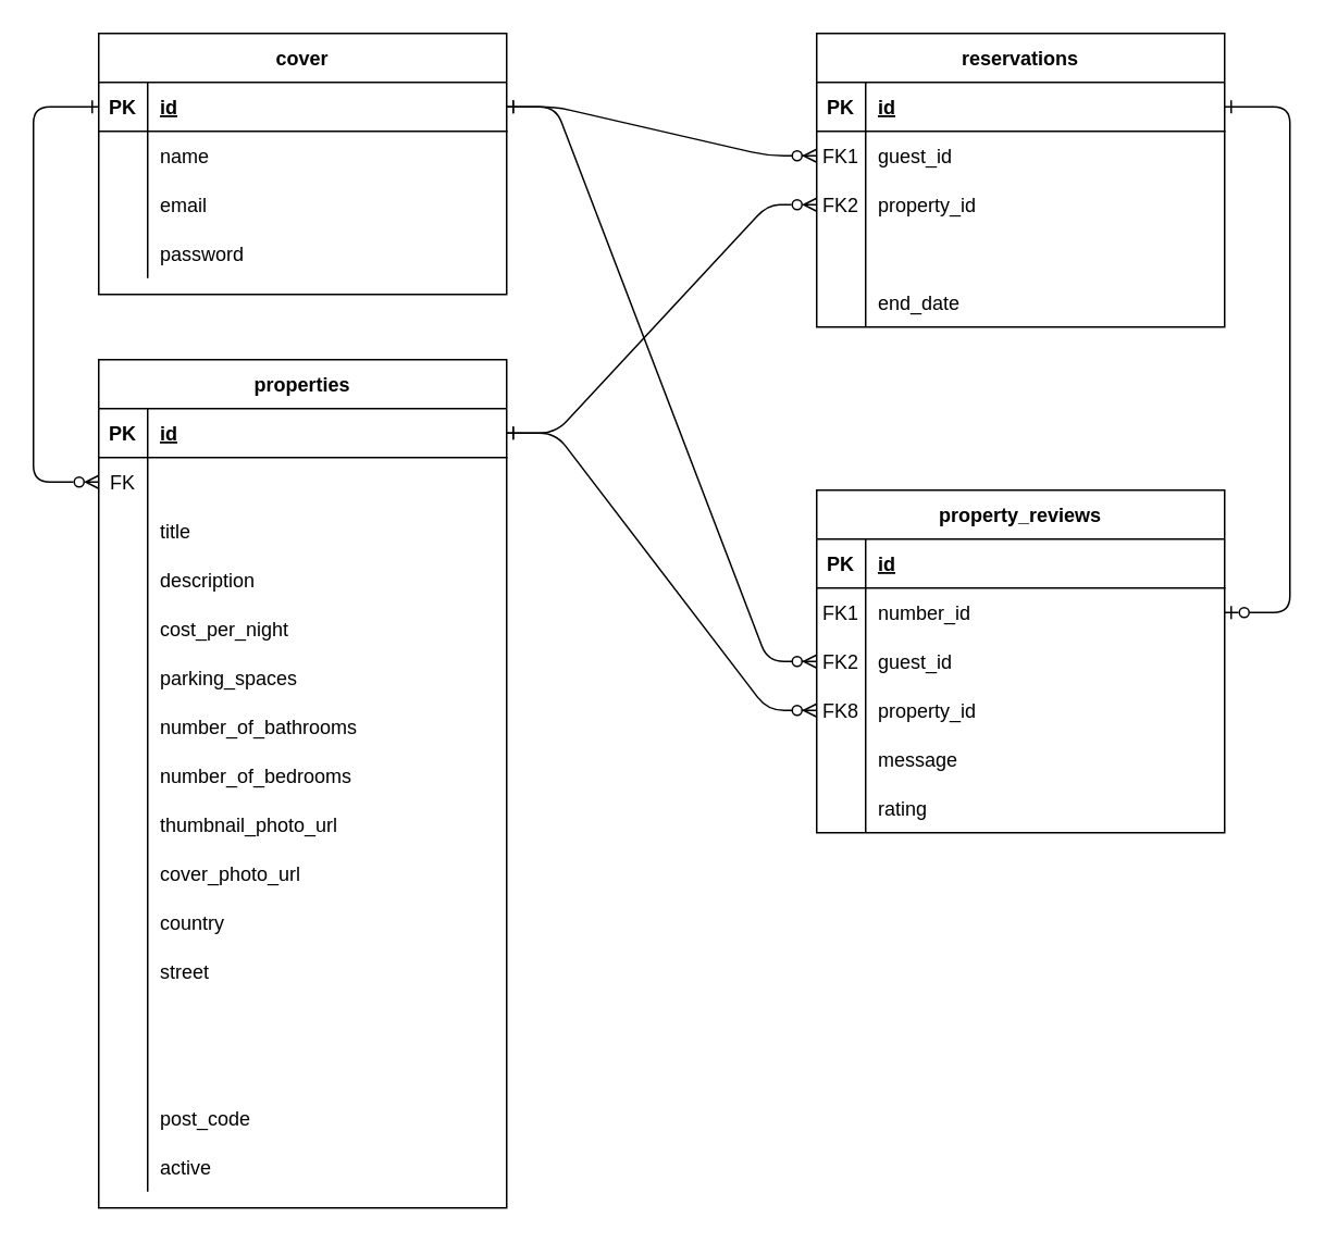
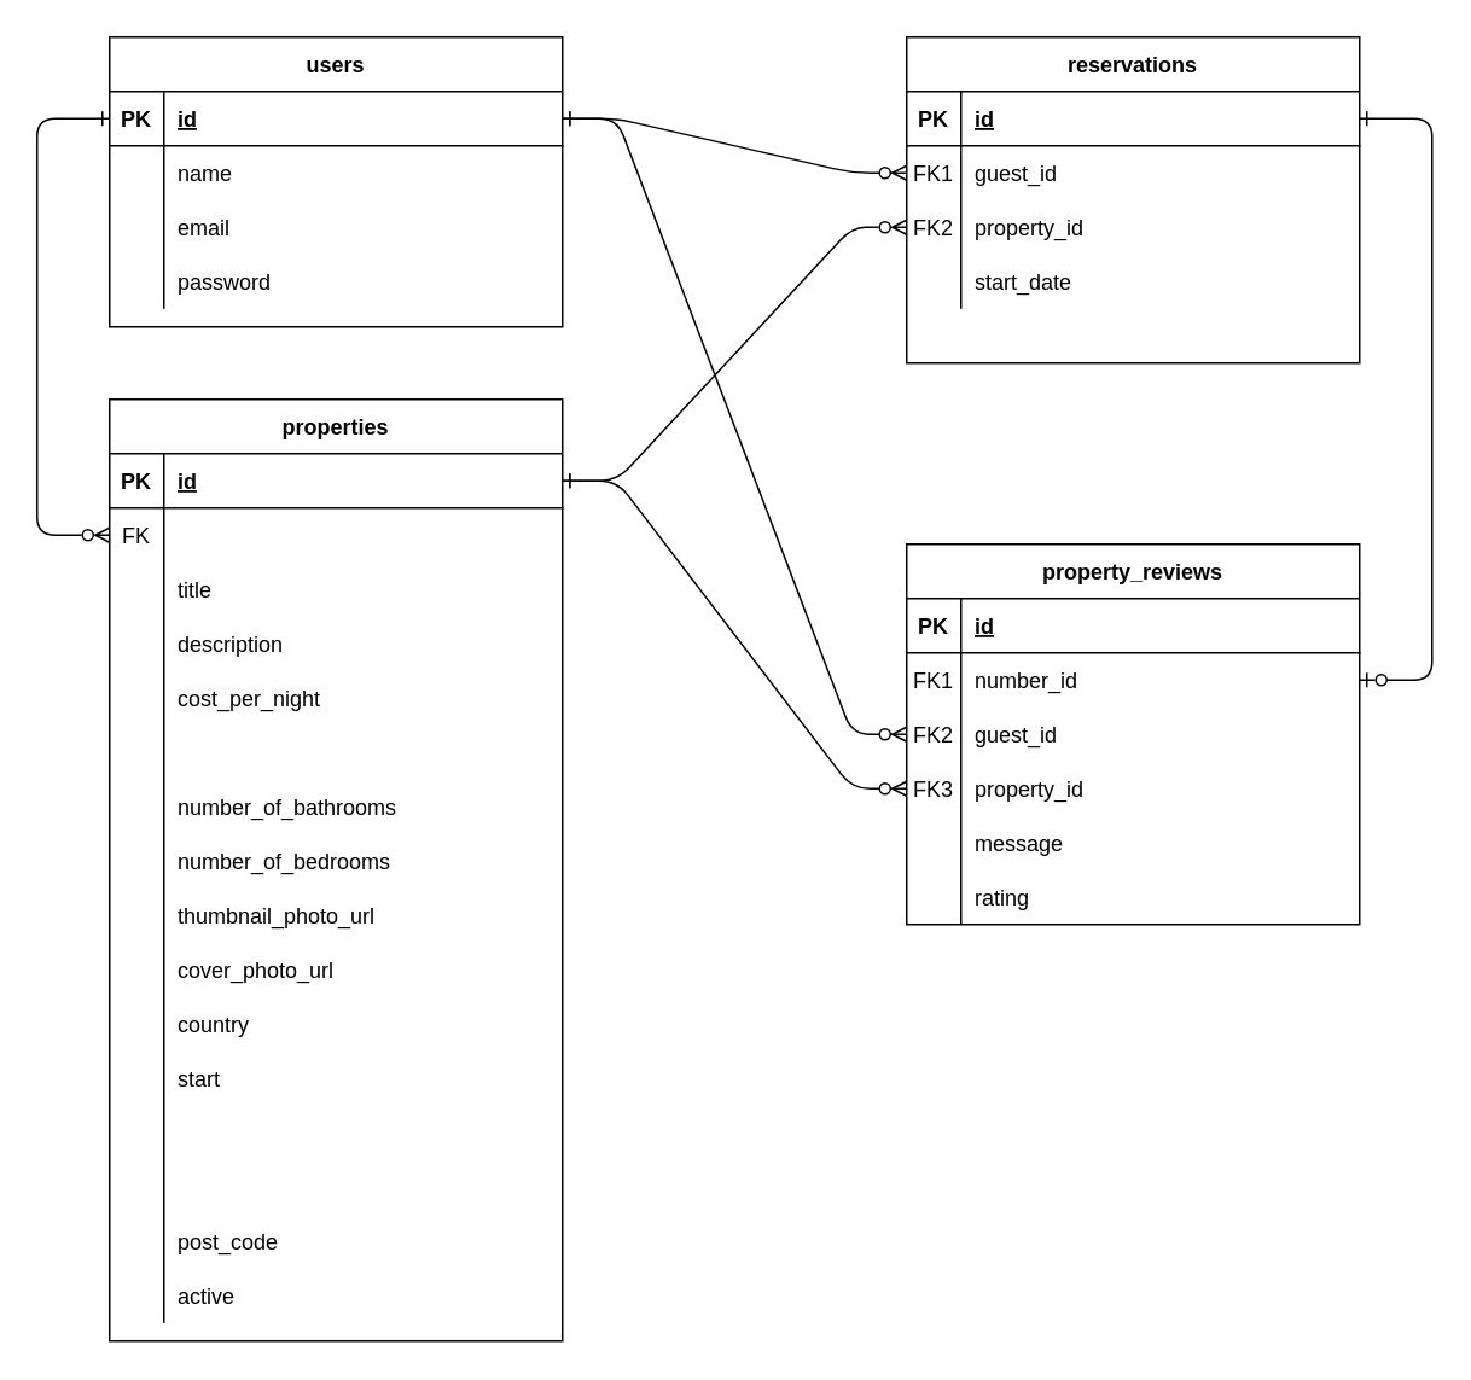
- <mxCell id="22" value="cover" style="shape=table;startSize=30;container=1;collapsible=1;childLayout=tableLayout;fixedRows=1;rowLines=0;fontStyle=1;align=center;resizeLast=1;" parent="1" vertex="1"><mxGeometry x="60" y="20" width="250" height="160" as="geometry" /></mxCell>
+ <mxCell id="22" value="users" style="shape=table;startSize=30;container=1;collapsible=1;childLayout=tableLayout;fixedRows=1;rowLines=0;fontStyle=1;align=center;resizeLast=1;" parent="1" vertex="1"><mxGeometry x="60" y="20" width="250" height="160" as="geometry" /></mxCell>
+ <mxCell id="94" value="start_date" style="shape=partialRectangle;overflow=hidden;connectable=0;fillColor=none;top=0;left=0;bottom=0;right=0;align=left;spacingLeft=6;" parent="92" vertex="1"><mxGeometry x="30" width="220" height="30" as="geometry"><mxRectangle width="220" height="30" as="alternateBounds" /></mxGeometry></mxCell>
- <mxCell id="97" value="end_date" style="shape=partialRectangle;overflow=hidden;connectable=0;fillColor=none;top=0;left=0;bottom=0;right=0;align=left;spacingLeft=6;" parent="95" vertex="1"><mxGeometry x="30" width="220" height="30" as="geometry"><mxRectangle width="220" height="30" as="alternateBounds" /></mxGeometry></mxCell>
- <mxCell id="52" value="parking_spaces" style="shape=partialRectangle;overflow=hidden;connectable=0;fillColor=none;top=0;left=0;bottom=0;right=0;align=left;spacingLeft=6;" parent="50" vertex="1"><mxGeometry x="30" width="220" height="30" as="geometry"><mxRectangle width="220" height="30" as="alternateBounds" /></mxGeometry></mxCell>
- <mxCell id="14" value="FK8" style="shape=partialRectangle;overflow=hidden;connectable=0;fillColor=none;top=0;left=0;bottom=0;right=0;" parent="13" vertex="1"><mxGeometry width="30" height="30" as="geometry"><mxRectangle width="30" height="30" as="alternateBounds" /></mxGeometry></mxCell>
+ <mxCell id="14" value="FK3" style="shape=partialRectangle;overflow=hidden;connectable=0;fillColor=none;top=0;left=0;bottom=0;right=0;" parent="13" vertex="1"><mxGeometry width="30" height="30" as="geometry"><mxRectangle width="30" height="30" as="alternateBounds" /></mxGeometry></mxCell>
- <mxCell id="70" value="street" style="shape=partialRectangle;overflow=hidden;connectable=0;fillColor=none;top=0;left=0;bottom=0;right=0;align=left;spacingLeft=6;" parent="68" vertex="1"><mxGeometry x="30" width="220" height="30" as="geometry"><mxRectangle width="220" height="30" as="alternateBounds" /></mxGeometry></mxCell>
+ <mxCell id="70" value="start" style="shape=partialRectangle;overflow=hidden;connectable=0;fillColor=none;top=0;left=0;bottom=0;right=0;align=left;spacingLeft=6;" parent="68" vertex="1"><mxGeometry x="30" width="220" height="30" as="geometry"><mxRectangle width="220" height="30" as="alternateBounds" /></mxGeometry></mxCell>
